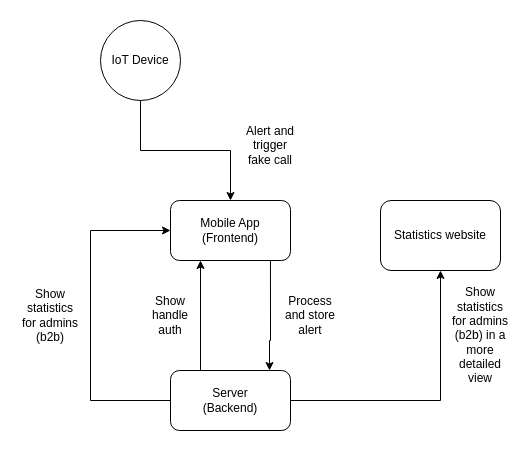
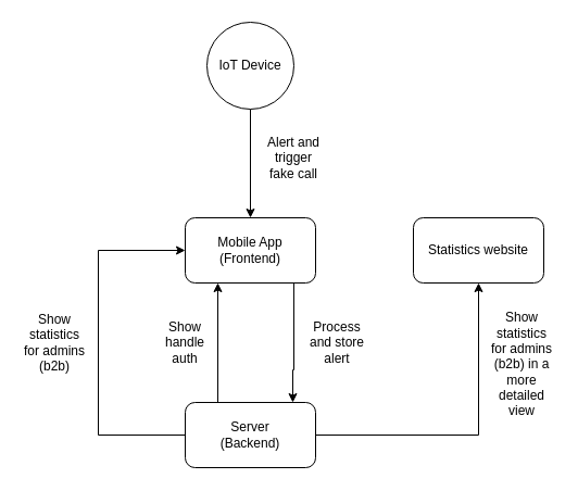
- <mxCell id="3" value="IoT Device" style="ellipse;whiteSpace=wrap;html=1;aspect=fixed;" vertex="1" parent="1"><mxGeometry x="100" y="20" width="80" height="80" as="geometry" /></mxCell>
+ <mxCell id="3" value="IoT Device" style="ellipse;whiteSpace=wrap;html=1;aspect=fixed;" vertex="1" parent="1"><mxGeometry x="190" y="20" width="80" height="80" as="geometry" /></mxCell>
- <mxCell id="14" value="Statistics website" style="rounded=1;whiteSpace=wrap;html=1;" vertex="1" parent="1"><mxGeometry x="380" y="200" width="120" height="70" as="geometry" /></mxCell>
+ <mxCell id="14" value="Statistics website" style="rounded=1;whiteSpace=wrap;html=1;" vertex="1" parent="1"><mxGeometry x="380" y="200" width="120" height="60" as="geometry" /></mxCell>
